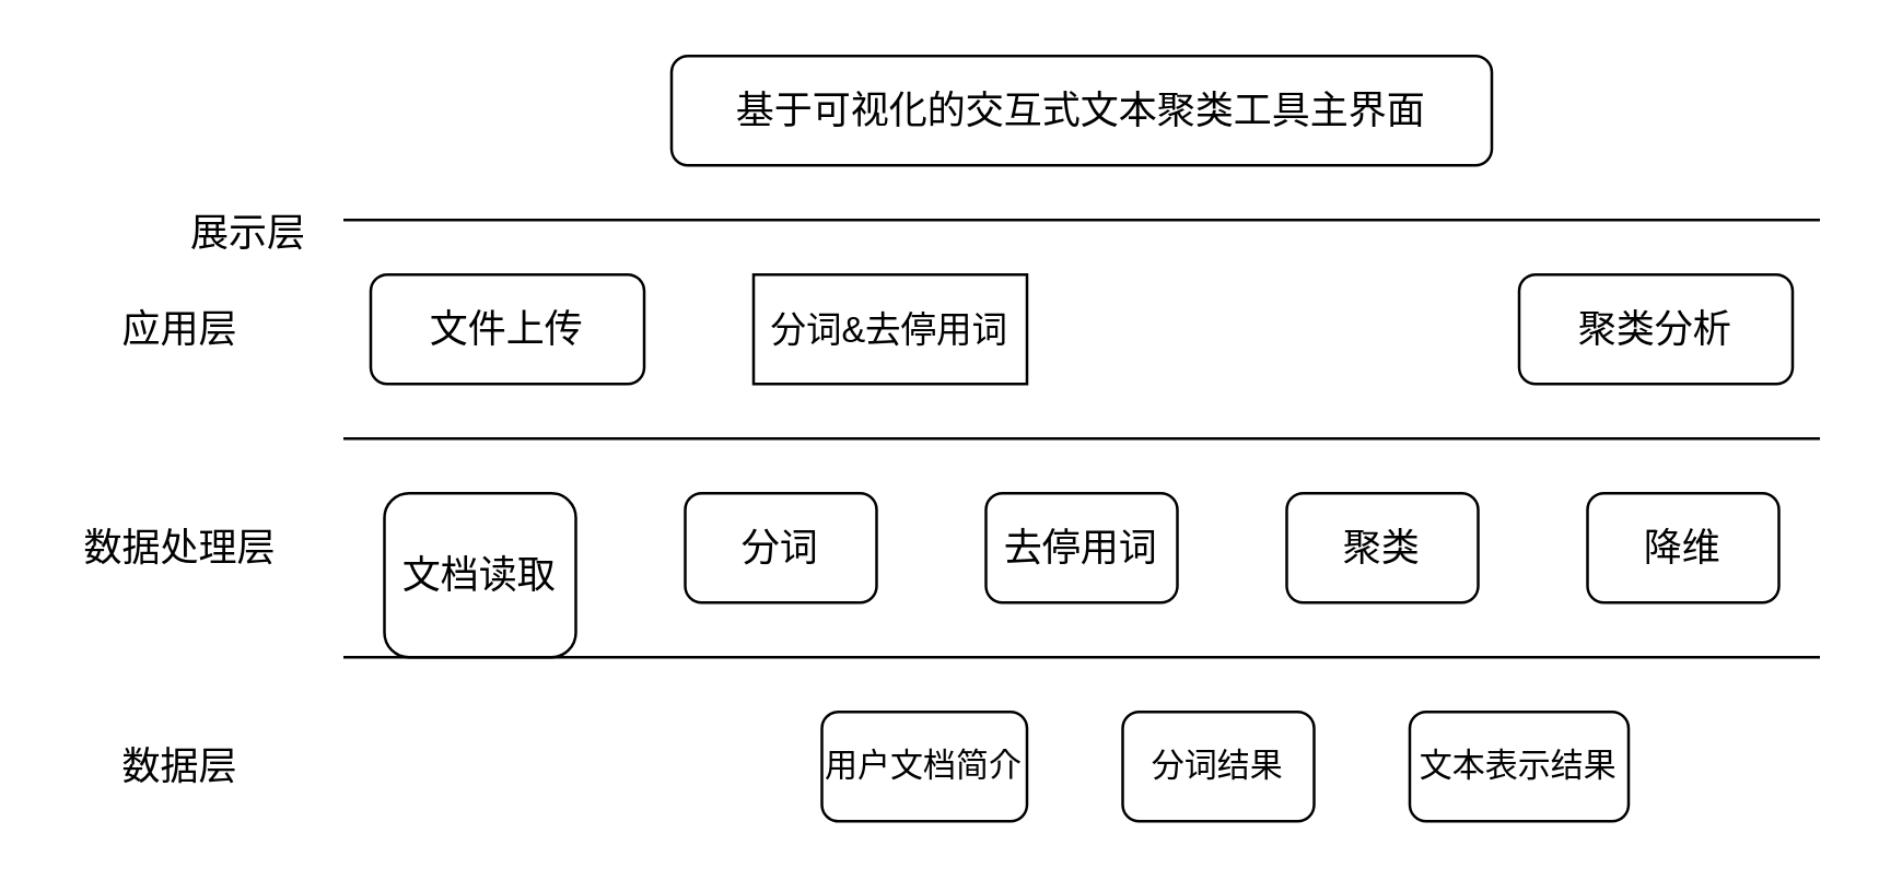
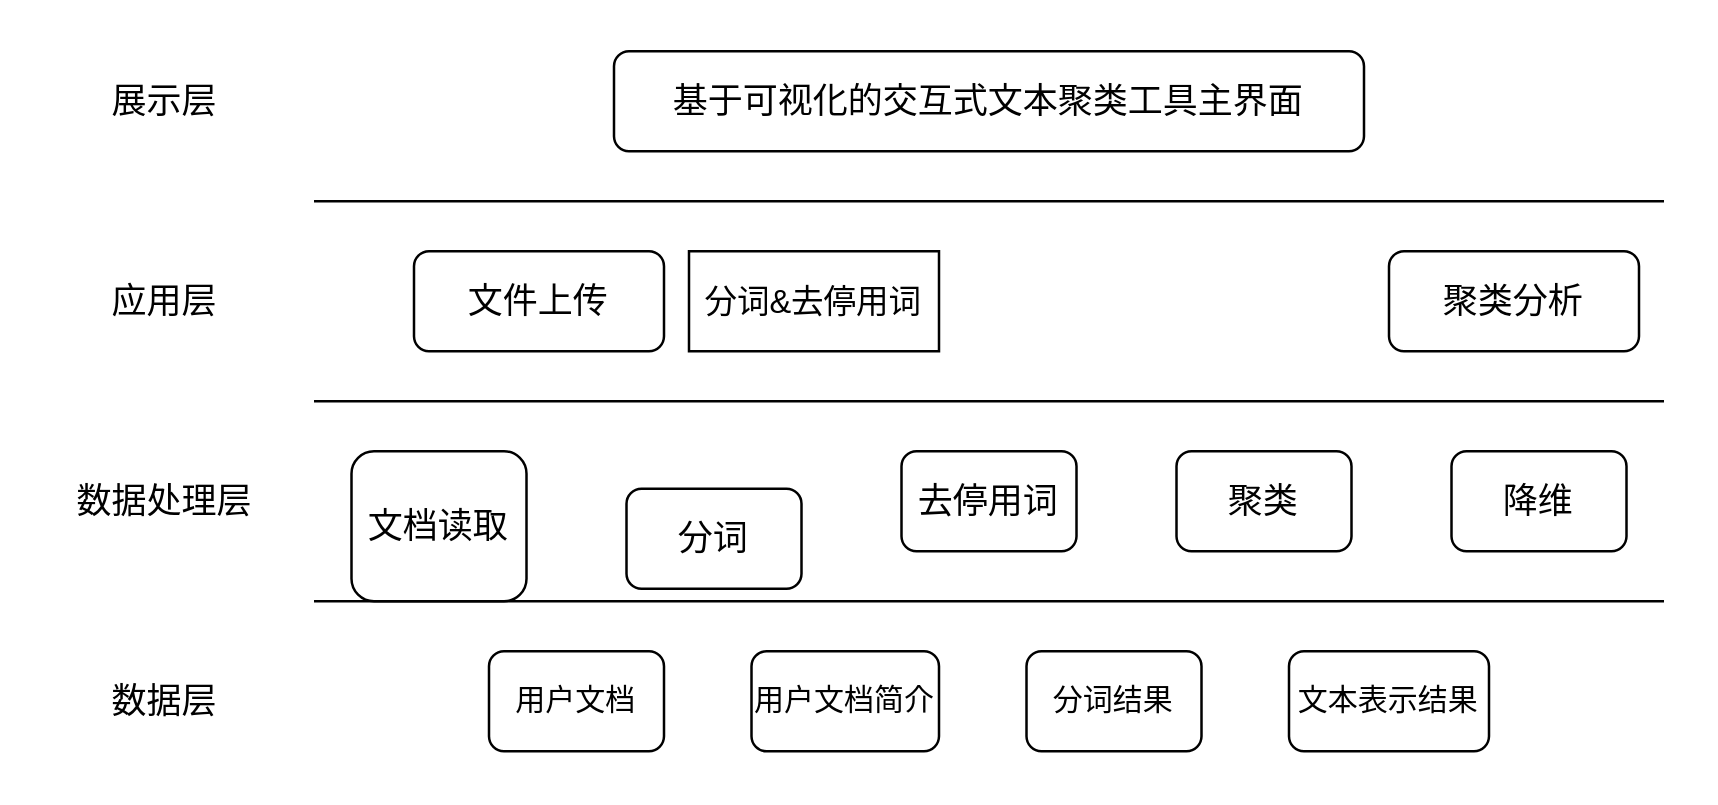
- <mxCell id="18" value="展示层" style="text;html=1;align=center;verticalAlign=middle;resizable=0;points=[];autosize=1;strokeColor=none;fillColor=none;fontSize=14;" vertex="1" parent="1"><mxGeometry x="60" y="75" width="60" height="20" as="geometry" /></mxCell>
+ <mxCell id="18" value="展示层" style="text;html=1;align=center;verticalAlign=middle;resizable=0;points=[];autosize=1;strokeColor=none;fillColor=none;fontSize=14;" vertex="1" parent="1"><mxGeometry x="35" y="30" width="60" height="20" as="geometry" /></mxCell>
- <mxCell id="3" value="文件上传" style="rounded=1;whiteSpace=wrap;html=1;fontSize=14;" vertex="1" parent="1"><mxGeometry x="135" y="100" width="100" height="40" as="geometry" /></mxCell>
+ <mxCell id="3" value="文件上传" style="rounded=1;whiteSpace=wrap;html=1;fontSize=14;" vertex="1" parent="1"><mxGeometry x="165" y="100" width="100" height="40" as="geometry" /></mxCell>
- <mxCell id="7" value="分词" style="rounded=1;whiteSpace=wrap;html=1;fontSize=14;" vertex="1" parent="1"><mxGeometry x="250" y="180" width="70" height="40" as="geometry" /></mxCell>
+ <mxCell id="7" value="分词" style="rounded=1;whiteSpace=wrap;html=1;fontSize=14;" vertex="1" parent="1"><mxGeometry x="250" y="195" width="70" height="40" as="geometry" /></mxCell>
+ <mxCell id="11" value="用户文档" style="rounded=1;whiteSpace=wrap;html=1;" vertex="1" parent="1"><mxGeometry x="195" y="260" width="70" height="40" as="geometry" /></mxCell>
